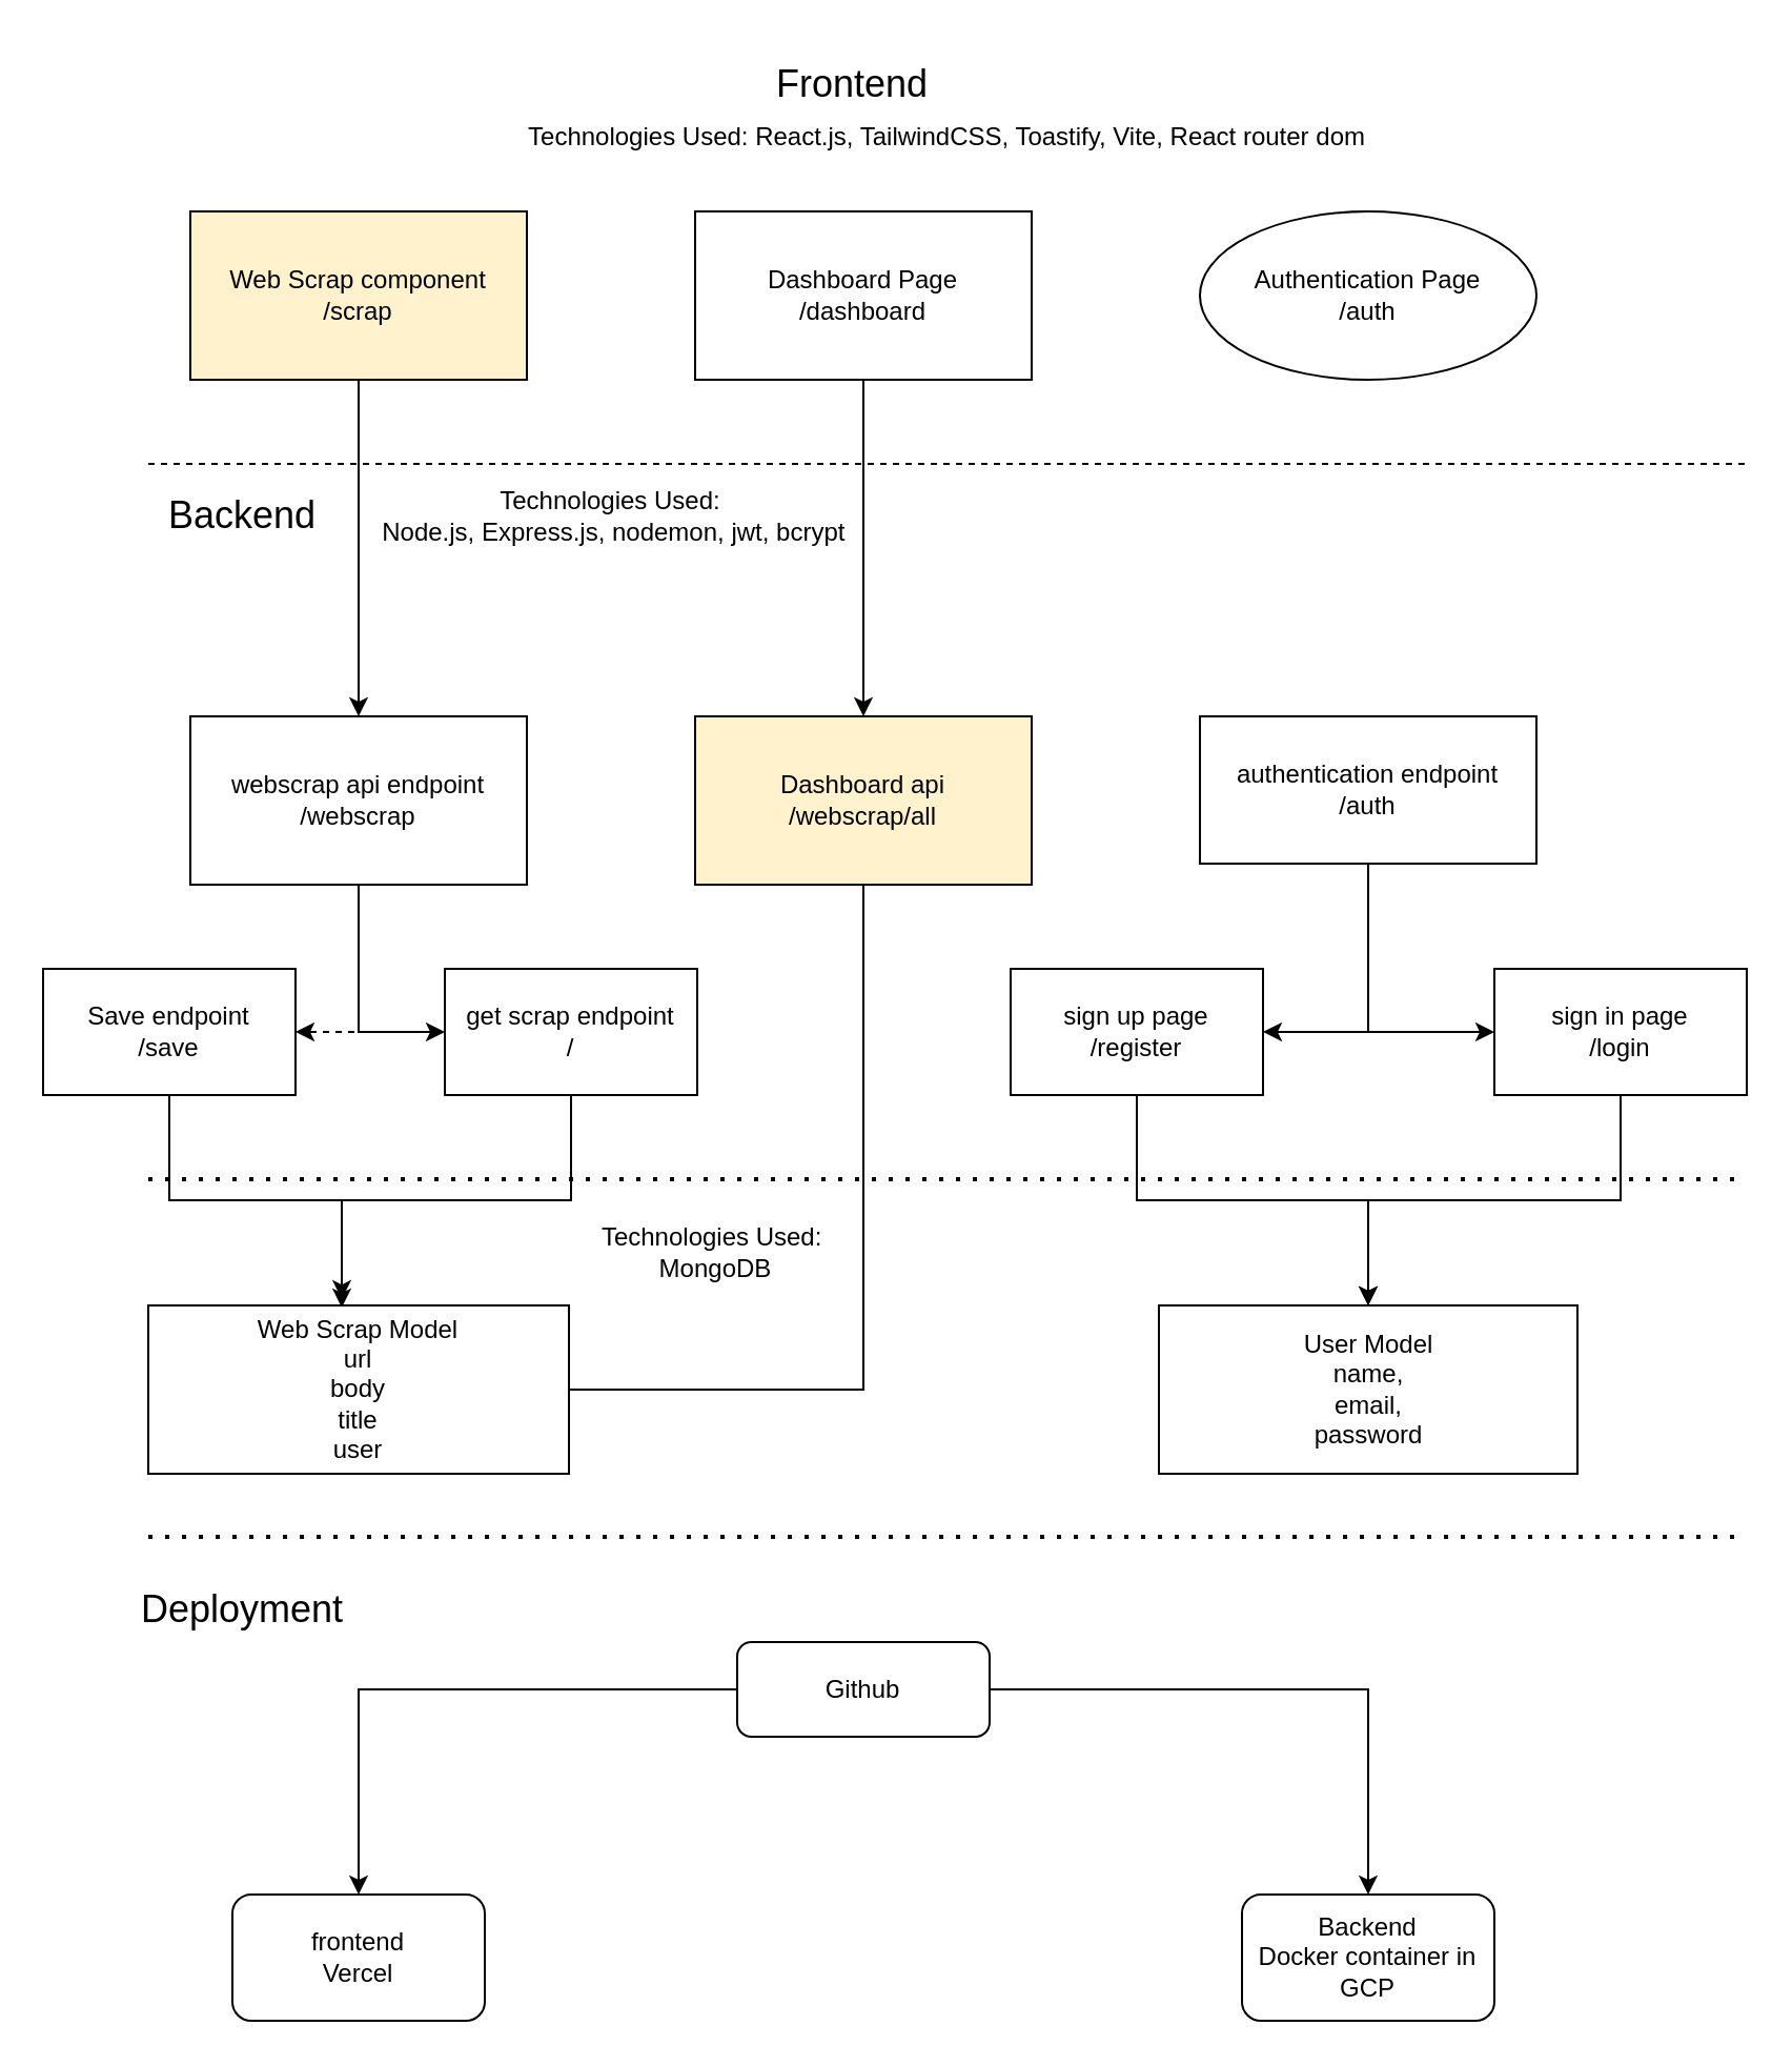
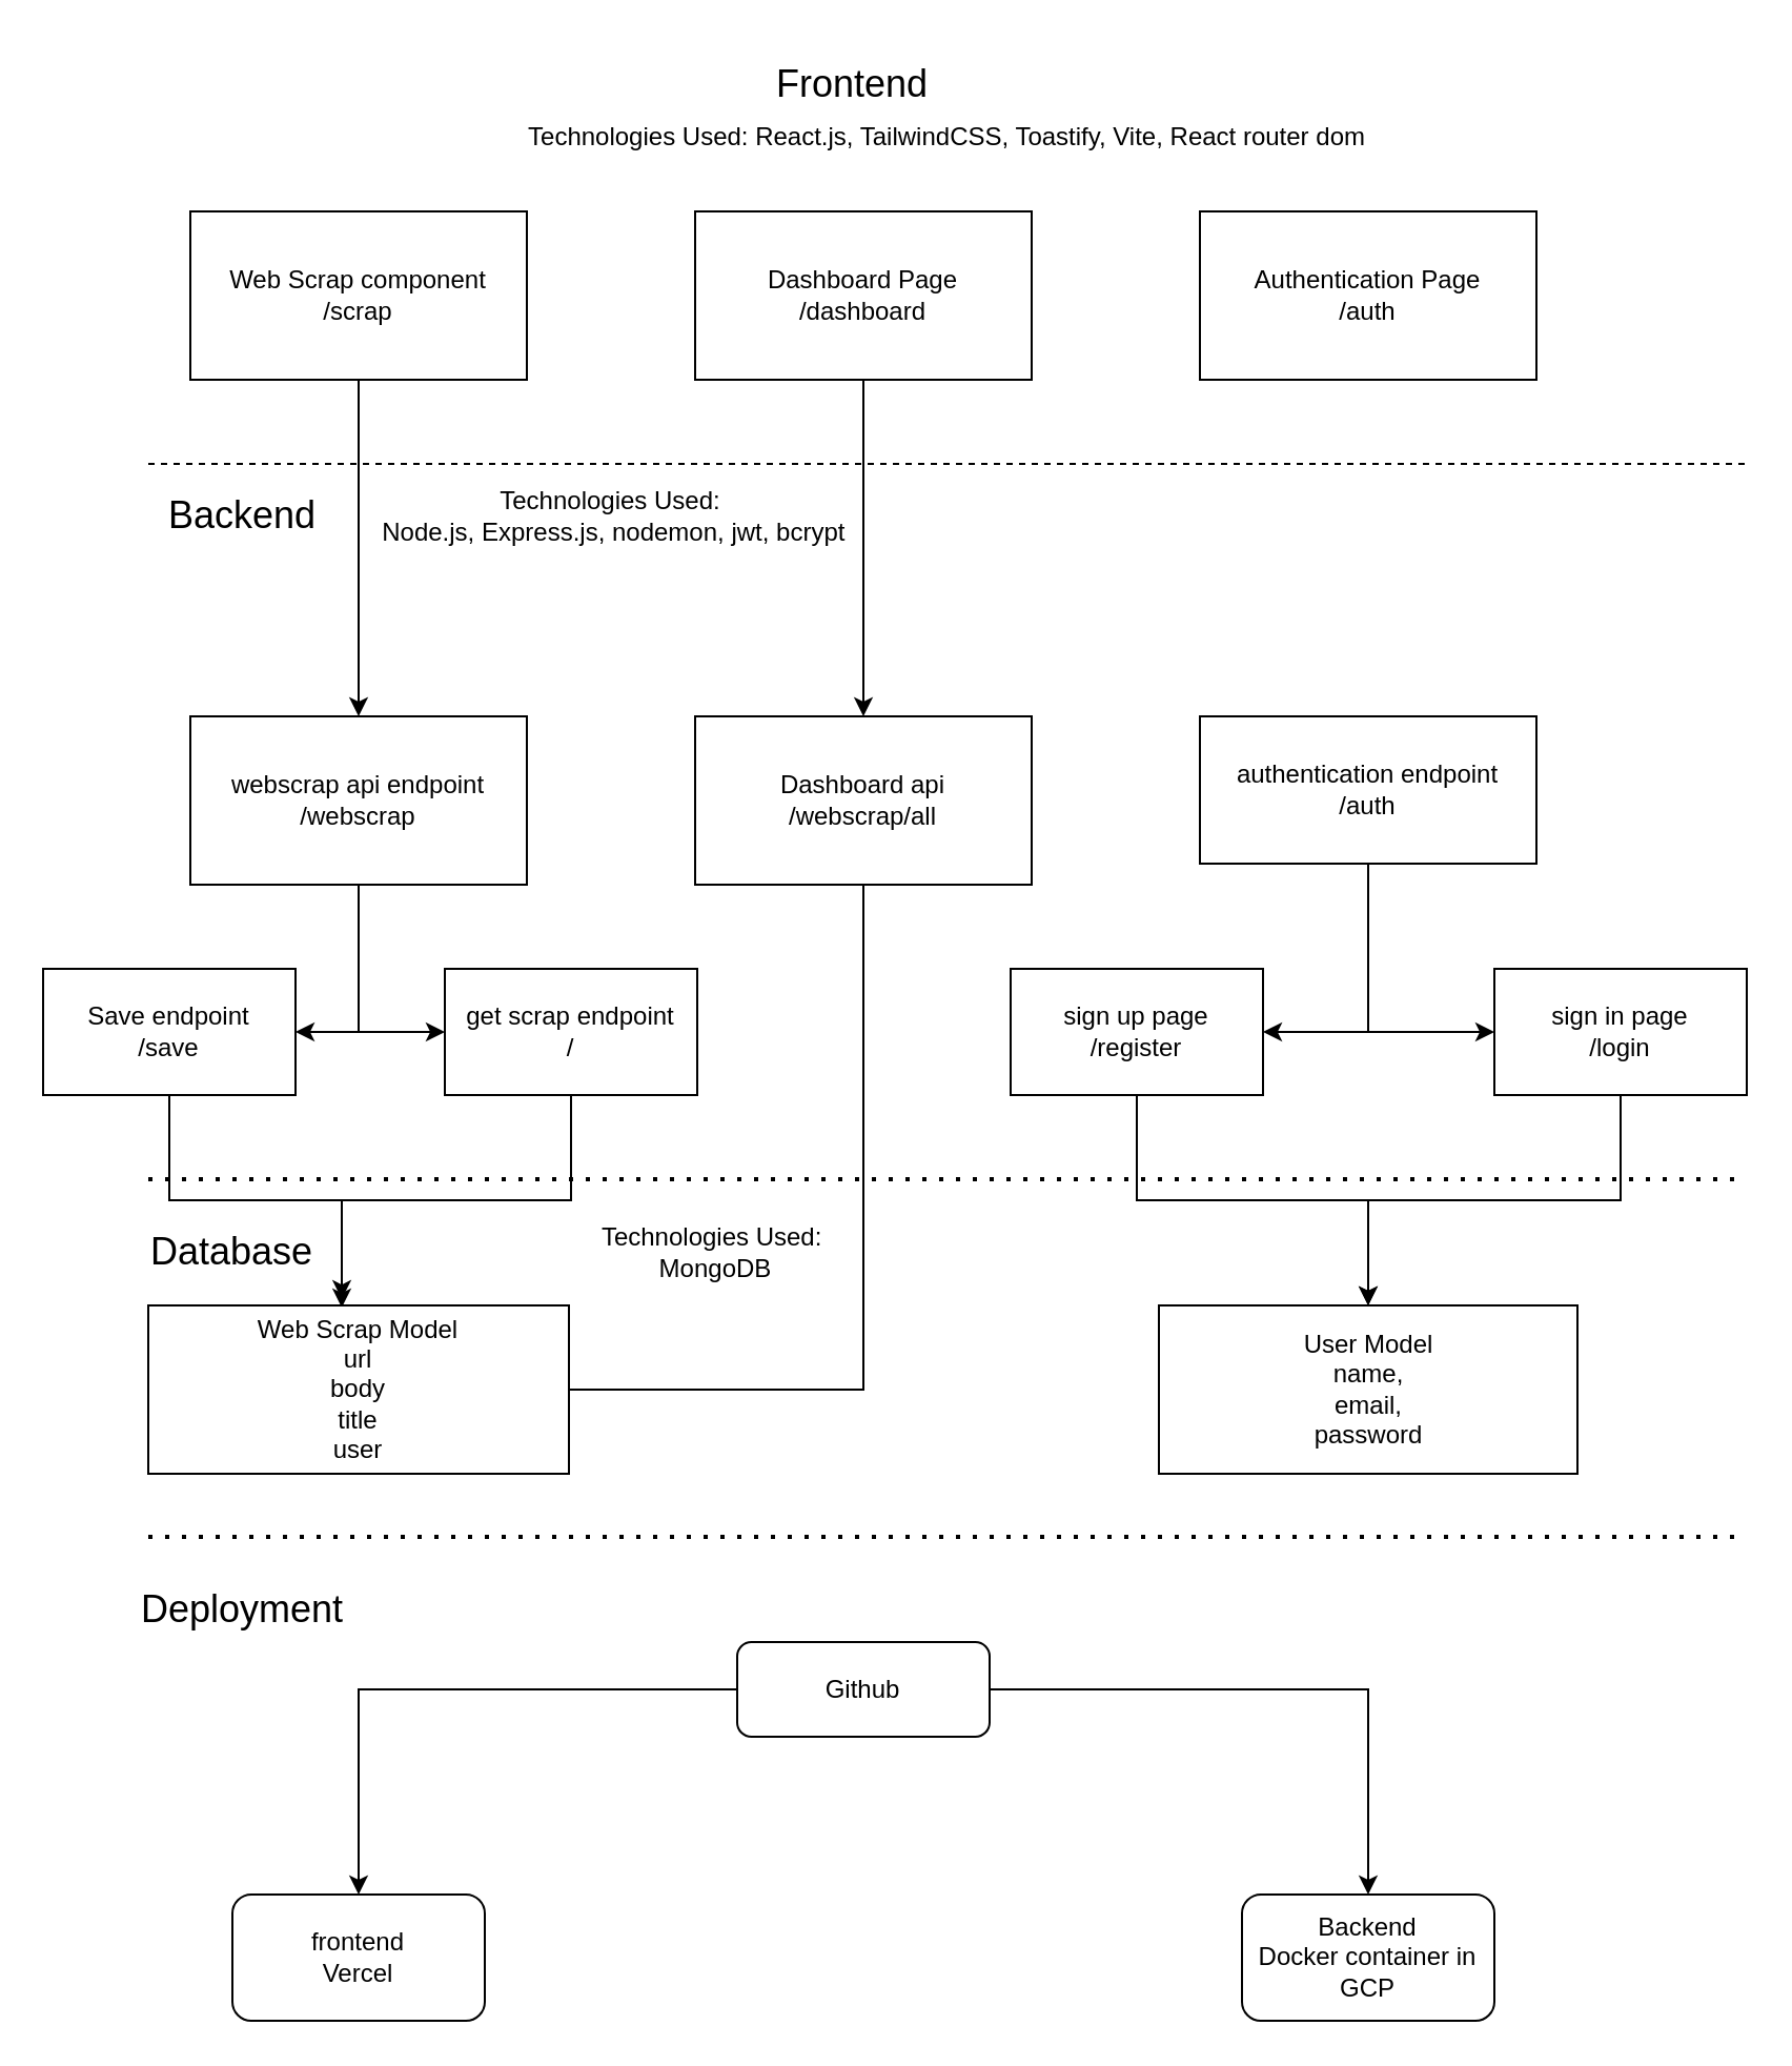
- <mxCell id="3" value="Web Scrap component&lt;div&gt;/scrap&lt;/div&gt;" style="rounded=0;whiteSpace=wrap;html=1;fillColor=#fff2cc;" vertex="1" parent="1"><mxGeometry x="90" y="100" width="160" height="80" as="geometry" /></mxCell>
+ <mxCell id="3" value="Web Scrap component&lt;div&gt;/scrap&lt;/div&gt;" style="rounded=0;whiteSpace=wrap;html=1;" vertex="1" parent="1"><mxGeometry x="90" y="100" width="160" height="80" as="geometry" /></mxCell>
- <mxCell id="7" value="Authentication Page&lt;div&gt;/auth&lt;/div&gt;" style="ellipse;whiteSpace=wrap;html=1;" vertex="1" parent="1"><mxGeometry x="570" y="100" width="160" height="80" as="geometry" /></mxCell>
+ <mxCell id="7" value="Authentication Page&lt;div&gt;/auth&lt;/div&gt;" style="rounded=0;whiteSpace=wrap;html=1;" vertex="1" parent="1"><mxGeometry x="570" y="100" width="160" height="80" as="geometry" /></mxCell>
- <mxCell id="14" value="Dashboard api&lt;br&gt;/webscrap/all" style="rounded=0;whiteSpace=wrap;html=1;fillColor=#fff2cc;" vertex="1" parent="1"><mxGeometry x="330" y="340" width="160" height="80" as="geometry" /></mxCell>
+ <mxCell id="14" value="Dashboard api&lt;br&gt;/webscrap/all" style="rounded=0;whiteSpace=wrap;html=1;" vertex="1" parent="1"><mxGeometry x="330" y="340" width="160" height="80" as="geometry" /></mxCell>
- <mxCell id="11" style="edgeStyle=orthogonalEdgeStyle;rounded=0;orthogonalLoop=1;jettySize=auto;html=1;exitX=0.5;exitY=1;exitDx=0;exitDy=0;entryX=1;entryY=0.5;entryDx=0;entryDy=0;dashed=1;" edge="1" parent="1" source="12" target="20"><mxGeometry relative="1" as="geometry" /></mxCell>
+ <mxCell id="11" style="edgeStyle=orthogonalEdgeStyle;rounded=0;orthogonalLoop=1;jettySize=auto;html=1;exitX=0.5;exitY=1;exitDx=0;exitDy=0;entryX=1;entryY=0.5;entryDx=0;entryDy=0;" edge="1" parent="1" source="12" target="20"><mxGeometry relative="1" as="geometry" /></mxCell>
+ <mxCell id="30" value="&lt;font style=&quot;font-size: 18px;&quot;&gt;Database&lt;/font&gt;" style="text;html=1;align=center;verticalAlign=middle;whiteSpace=wrap;rounded=0;" vertex="1" parent="1"><mxGeometry x="60" y="580" width="100" height="30" as="geometry" /></mxCell>
